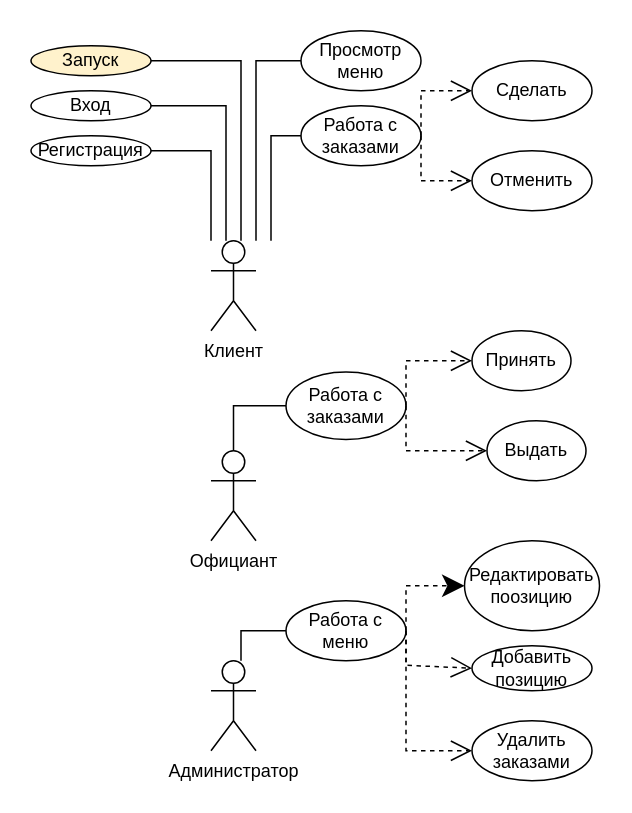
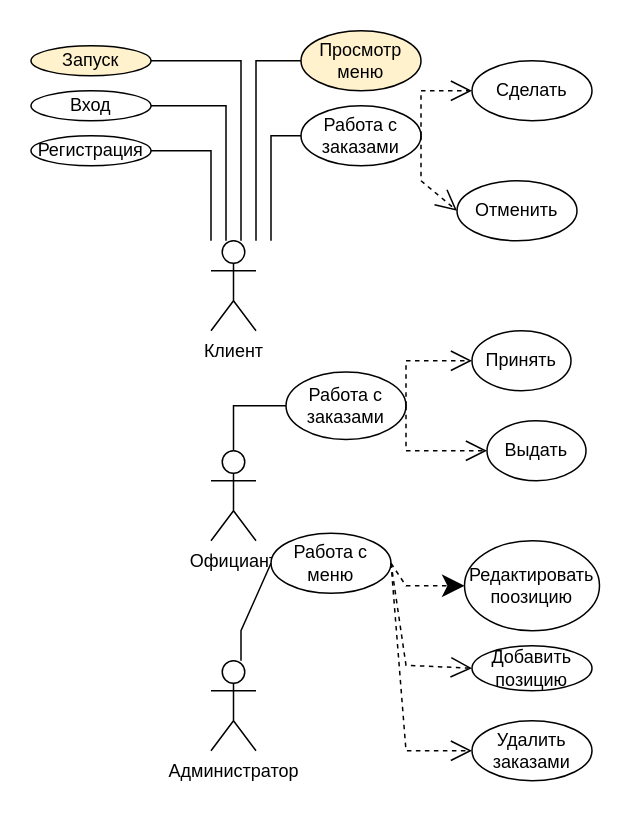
- <mxCell id="10" value="Просмотр меню" style="ellipse;whiteSpace=wrap;html=1;" parent="1" vertex="1"><mxGeometry x="200" y="20" width="80" height="40" as="geometry" /></mxCell>
+ <mxCell id="10" value="Просмотр меню" style="ellipse;whiteSpace=wrap;html=1;fillColor=#fff2cc;" parent="1" vertex="1"><mxGeometry x="200" y="20" width="80" height="40" as="geometry" /></mxCell>
- <mxCell id="28" value="Отменить" style="ellipse;whiteSpace=wrap;html=1;" vertex="1" parent="1"><mxGeometry x="314" y="100" width="80" height="40" as="geometry" /></mxCell>
+ <mxCell id="28" value="Отменить" style="ellipse;whiteSpace=wrap;html=1;" vertex="1" parent="1"><mxGeometry x="304" y="120" width="80" height="40" as="geometry" /></mxCell>
- <mxCell id="17" value="Работа с меню" style="ellipse;whiteSpace=wrap;html=1;" parent="1" vertex="1"><mxGeometry x="190" y="400" width="80" height="40" as="geometry" /></mxCell>
+ <mxCell id="17" value="Работа с меню" style="ellipse;whiteSpace=wrap;html=1;" parent="1" vertex="1"><mxGeometry x="180" y="355" width="80" height="40" as="geometry" /></mxCell>
